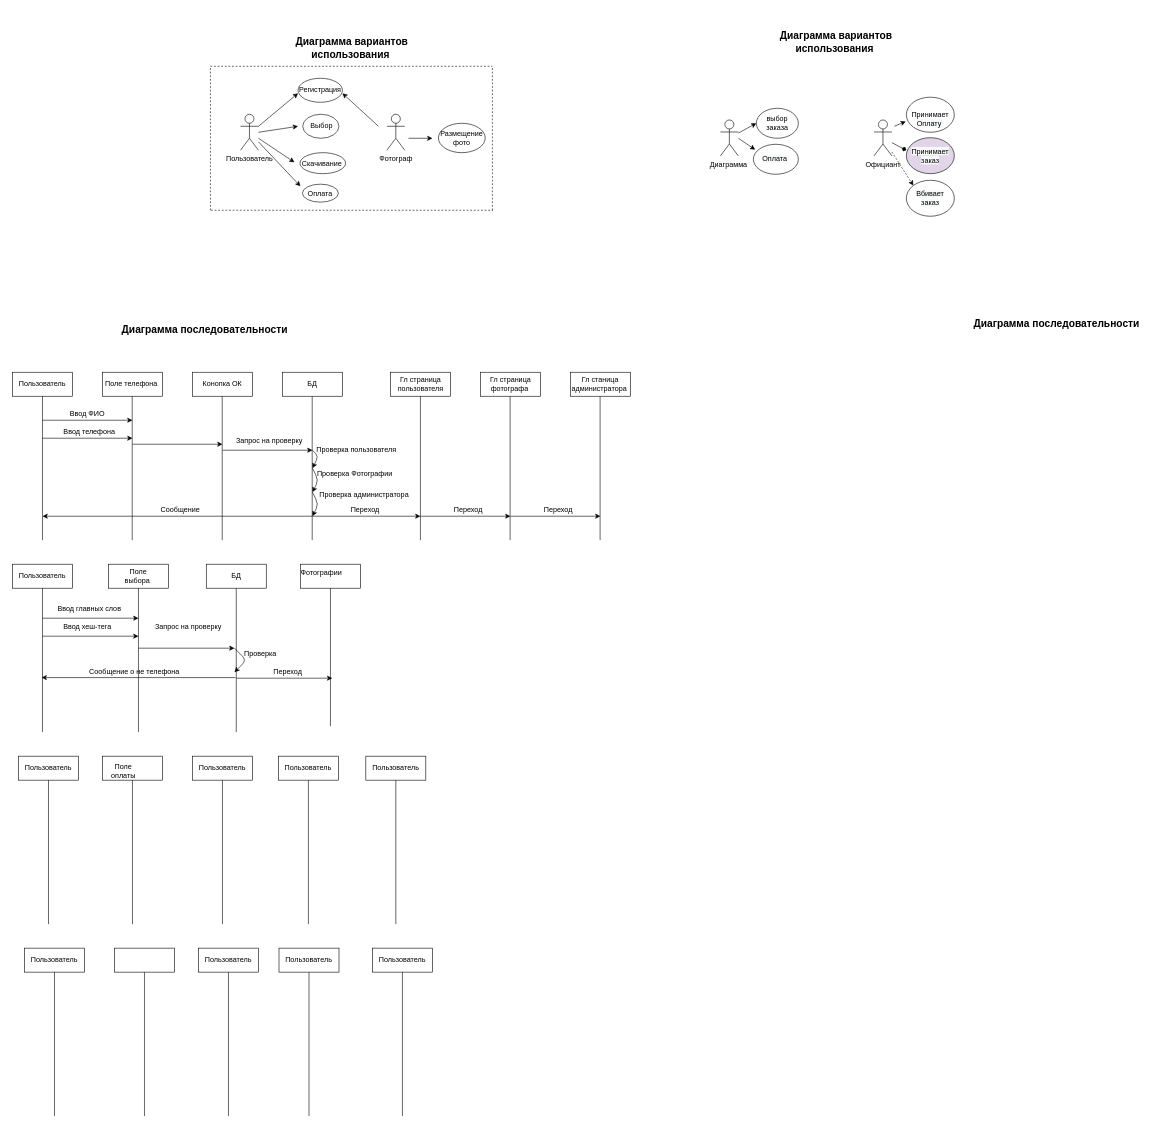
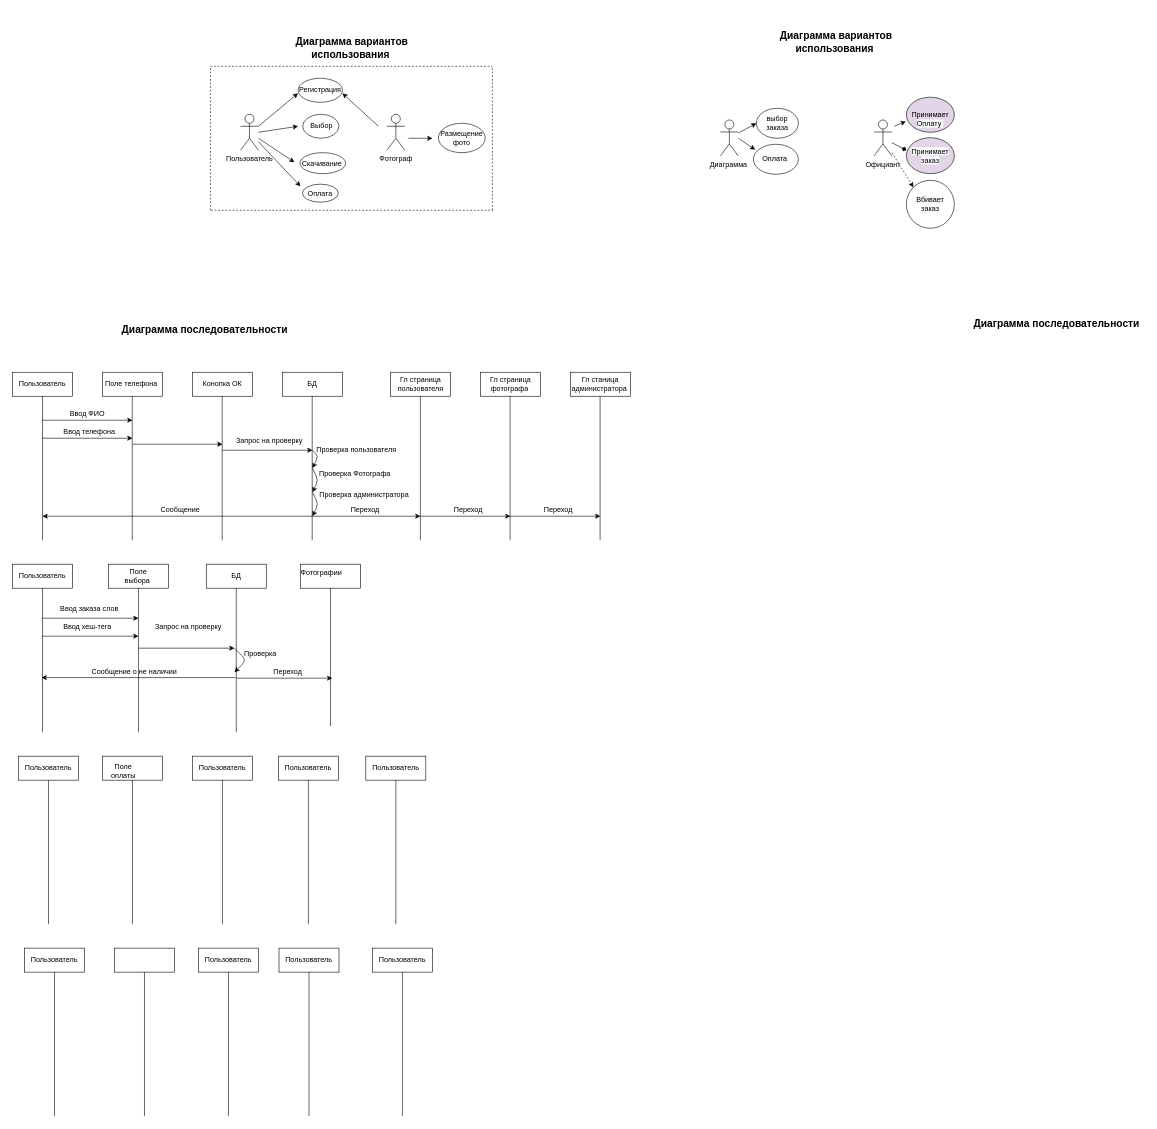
- <mxCell id="31" value="&lt;br&gt;Принимает&lt;br&gt;&lt;span style=&quot;color: rgb(0 , 0 , 0) ; font-family: &amp;#34;helvetica&amp;#34; ; font-size: 12px ; font-style: normal ; font-weight: 400 ; letter-spacing: normal ; text-align: center ; text-indent: 0px ; text-transform: none ; word-spacing: 0px ; background-color: rgb(248 , 249 , 250) ; display: inline ; float: none&quot;&gt;Оплату&amp;nbsp;&lt;/span&gt;&lt;br&gt;" style="ellipse;whiteSpace=wrap;html=1;" parent="1" vertex="1"><mxGeometry x="1510" y="161.5" width="80" height="58.5" as="geometry" /></mxCell>
+ <mxCell id="31" value="&lt;br&gt;Принимает&lt;br&gt;&lt;span style=&quot;color: rgb(0 , 0 , 0) ; font-family: &amp;#34;helvetica&amp;#34; ; font-size: 12px ; font-style: normal ; font-weight: 400 ; letter-spacing: normal ; text-align: center ; text-indent: 0px ; text-transform: none ; word-spacing: 0px ; background-color: rgb(248 , 249 , 250) ; display: inline ; float: none&quot;&gt;Оплату&amp;nbsp;&lt;/span&gt;&lt;br&gt;" style="ellipse;whiteSpace=wrap;html=1;fillColor=#e1d5e7;" parent="1" vertex="1"><mxGeometry x="1510" y="161.5" width="80" height="58.5" as="geometry" /></mxCell>
- <mxCell id="33" value="&#10;&#10;&lt;span style=&quot;color: rgb(0, 0, 0); font-family: helvetica; font-size: 12px; font-style: normal; font-weight: 400; letter-spacing: normal; text-align: center; text-indent: 0px; text-transform: none; word-spacing: 0px; background-color: rgb(248, 249, 250); display: inline; float: none;&quot;&gt;Вбивает заказ&lt;/span&gt;&#10;&#10;" style="ellipse;whiteSpace=wrap;html=1;" parent="1" vertex="1"><mxGeometry x="1510" y="300" width="80" height="60" as="geometry" /></mxCell>
+ <mxCell id="33" value="&#10;&#10;&lt;span style=&quot;color: rgb(0, 0, 0); font-family: helvetica; font-size: 12px; font-style: normal; font-weight: 400; letter-spacing: normal; text-align: center; text-indent: 0px; text-transform: none; word-spacing: 0px; background-color: rgb(248, 249, 250); display: inline; float: none;&quot;&gt;Вбивает заказ&lt;/span&gt;&#10;&#10;" style="ellipse;whiteSpace=wrap;html=1;" parent="1" vertex="1"><mxGeometry x="1510" y="300" width="80" height="80" as="geometry" /></mxCell>
- <mxCell id="66" value="Проверка Фотографии&amp;nbsp;" style="text;html=1;strokeColor=none;fillColor=none;align=center;verticalAlign=middle;whiteSpace=wrap;rounded=0;" parent="1" vertex="1"><mxGeometry x="516.25" y="780" width="152.75" height="20" as="geometry" /></mxCell>
+ <mxCell id="66" value="Проверка Фотографа&amp;nbsp;" style="text;html=1;strokeColor=none;fillColor=none;align=center;verticalAlign=middle;whiteSpace=wrap;rounded=0;" parent="1" vertex="1"><mxGeometry x="516.25" y="780" width="152.75" height="20" as="geometry" /></mxCell>
- <mxCell id="117" value="Ввод главных слов&amp;nbsp;" style="text;html=1;strokeColor=none;fillColor=none;align=center;verticalAlign=middle;whiteSpace=wrap;rounded=0;" vertex="1" parent="1"><mxGeometry x="90" y="1000" width="120" height="30" as="geometry" /></mxCell>
+ <mxCell id="117" value="Ввод заказа слов&amp;nbsp;" style="text;html=1;strokeColor=none;fillColor=none;align=center;verticalAlign=middle;whiteSpace=wrap;rounded=0;" vertex="1" parent="1"><mxGeometry x="90" y="1000" width="120" height="30" as="geometry" /></mxCell>
- <mxCell id="127" value="Сообщение о не телефона&amp;nbsp;" style="text;html=1;strokeColor=none;fillColor=none;align=center;verticalAlign=middle;whiteSpace=wrap;rounded=0;" vertex="1" parent="1"><mxGeometry x="130" y="1100" width="190" height="40" as="geometry" /></mxCell>
+ <mxCell id="127" value="Сообщение о не наличии&amp;nbsp;" style="text;html=1;strokeColor=none;fillColor=none;align=center;verticalAlign=middle;whiteSpace=wrap;rounded=0;" vertex="1" parent="1"><mxGeometry x="130" y="1100" width="190" height="40" as="geometry" /></mxCell>
